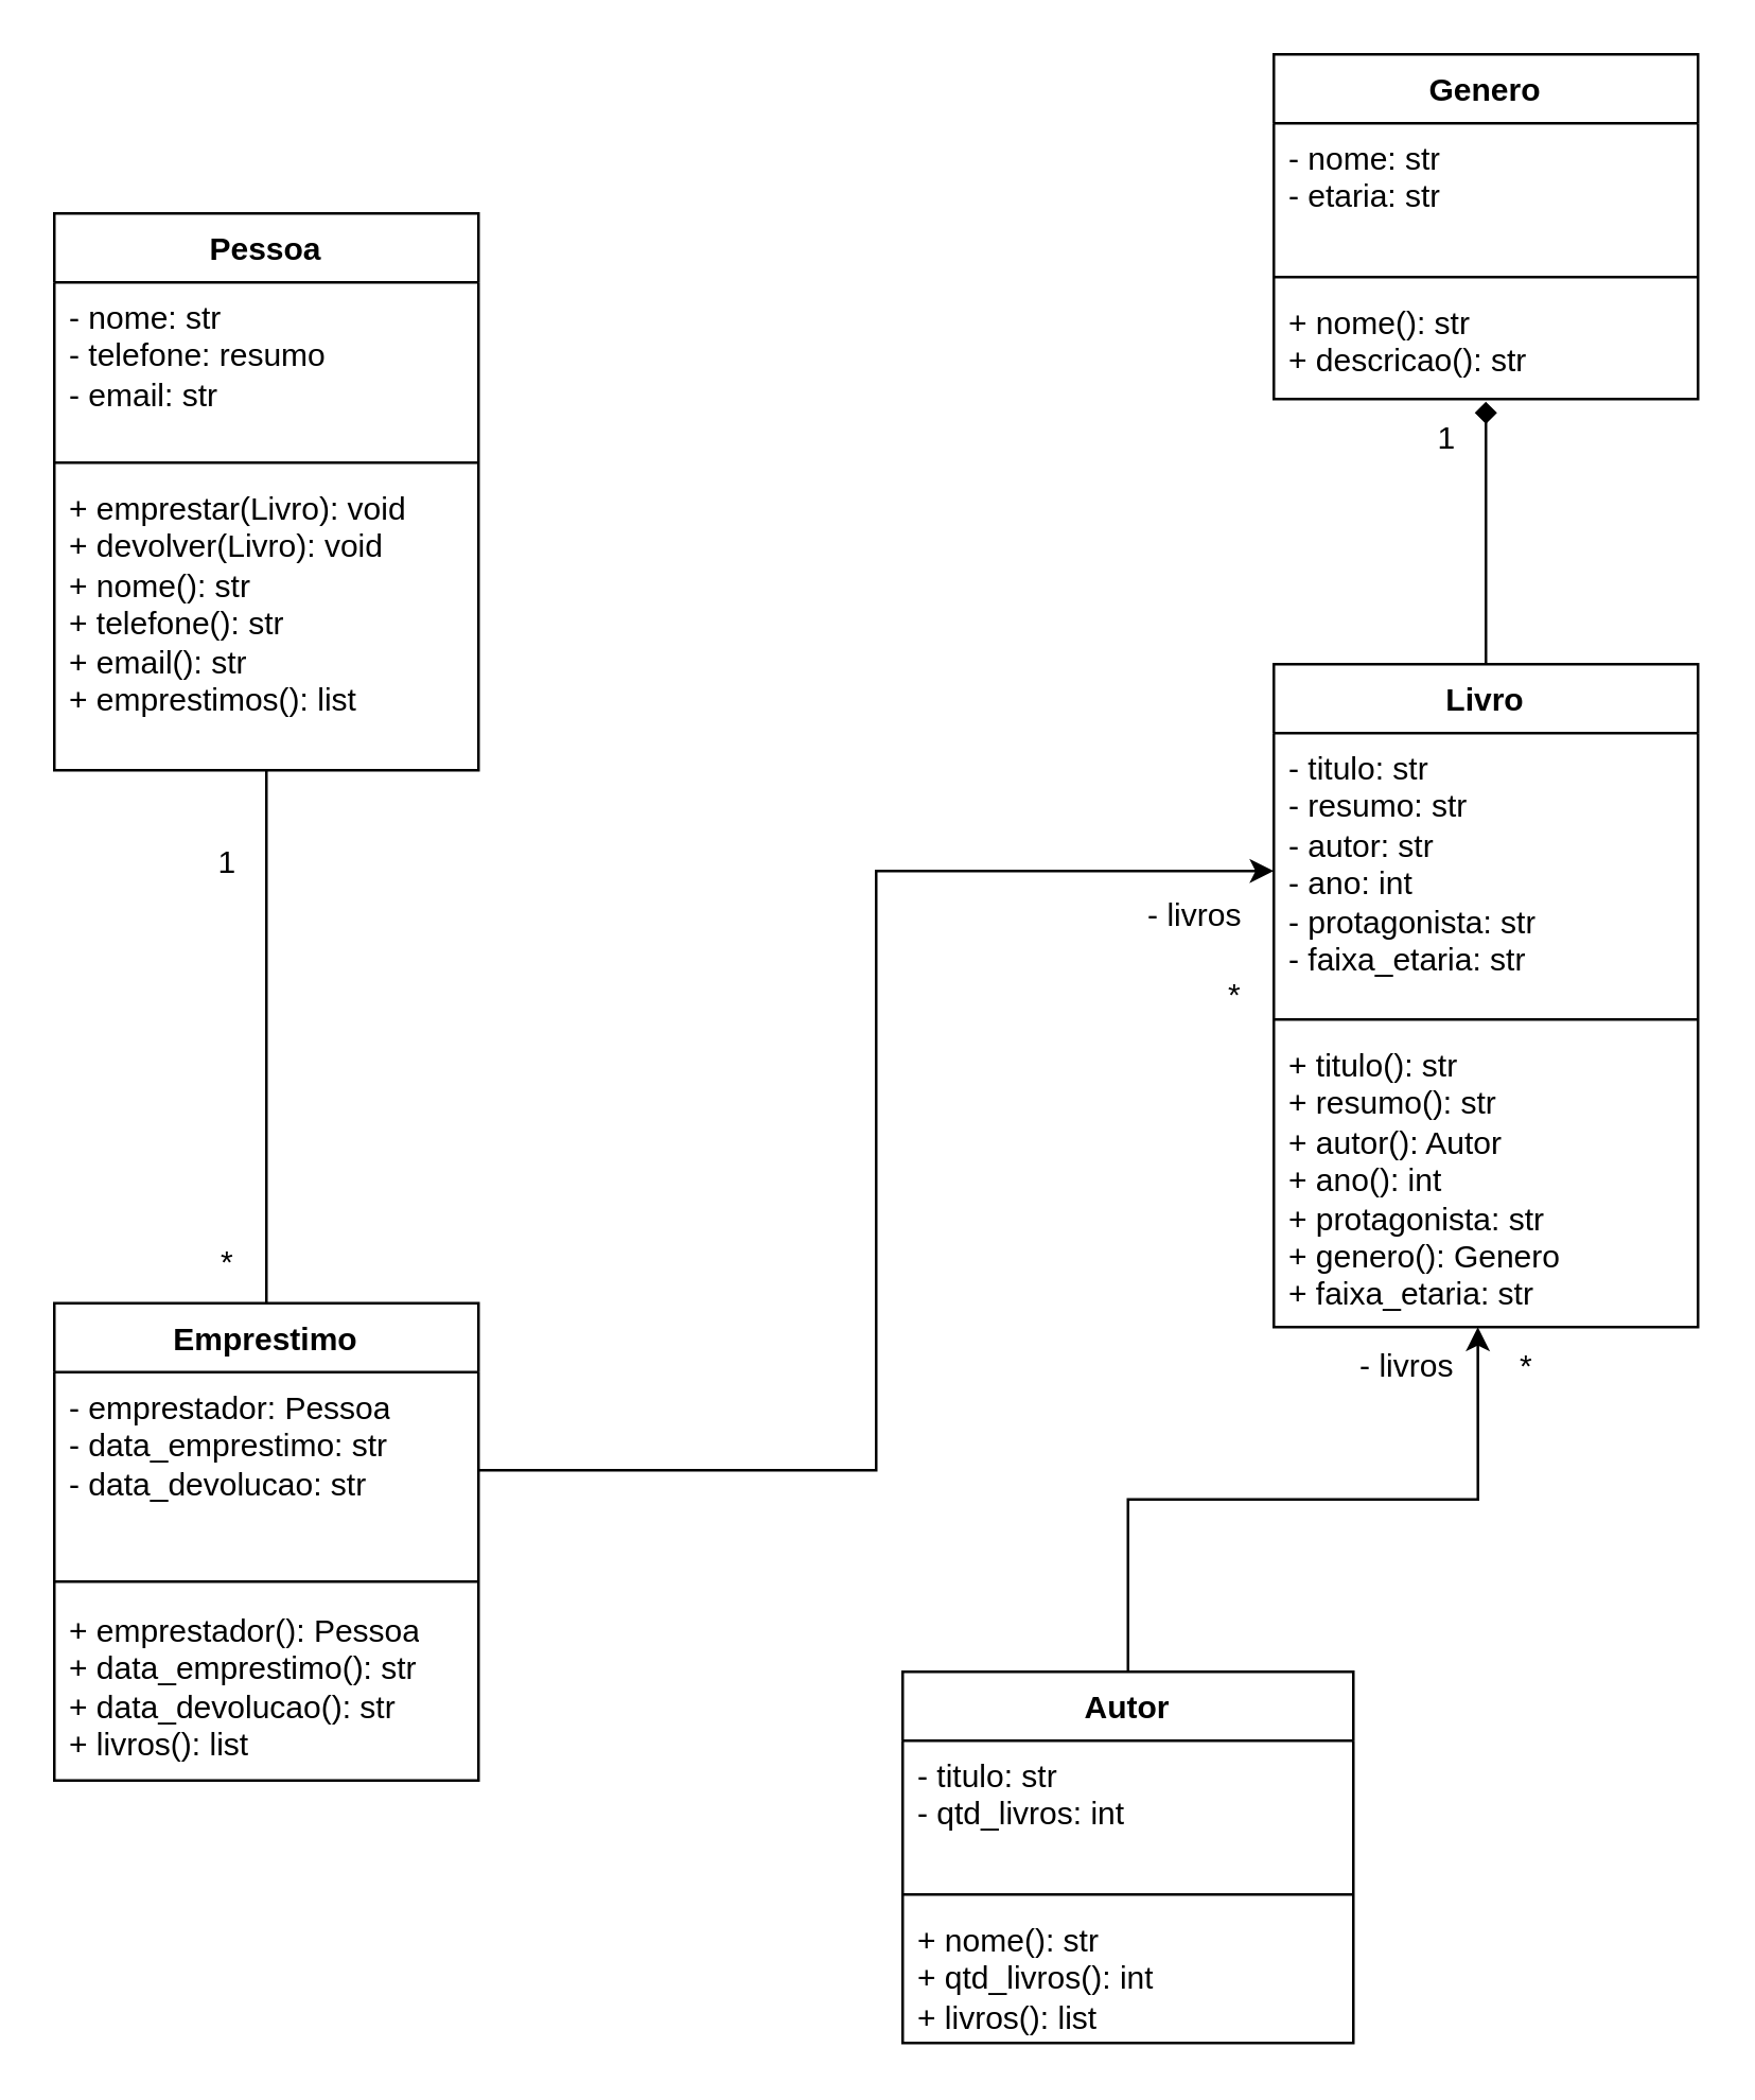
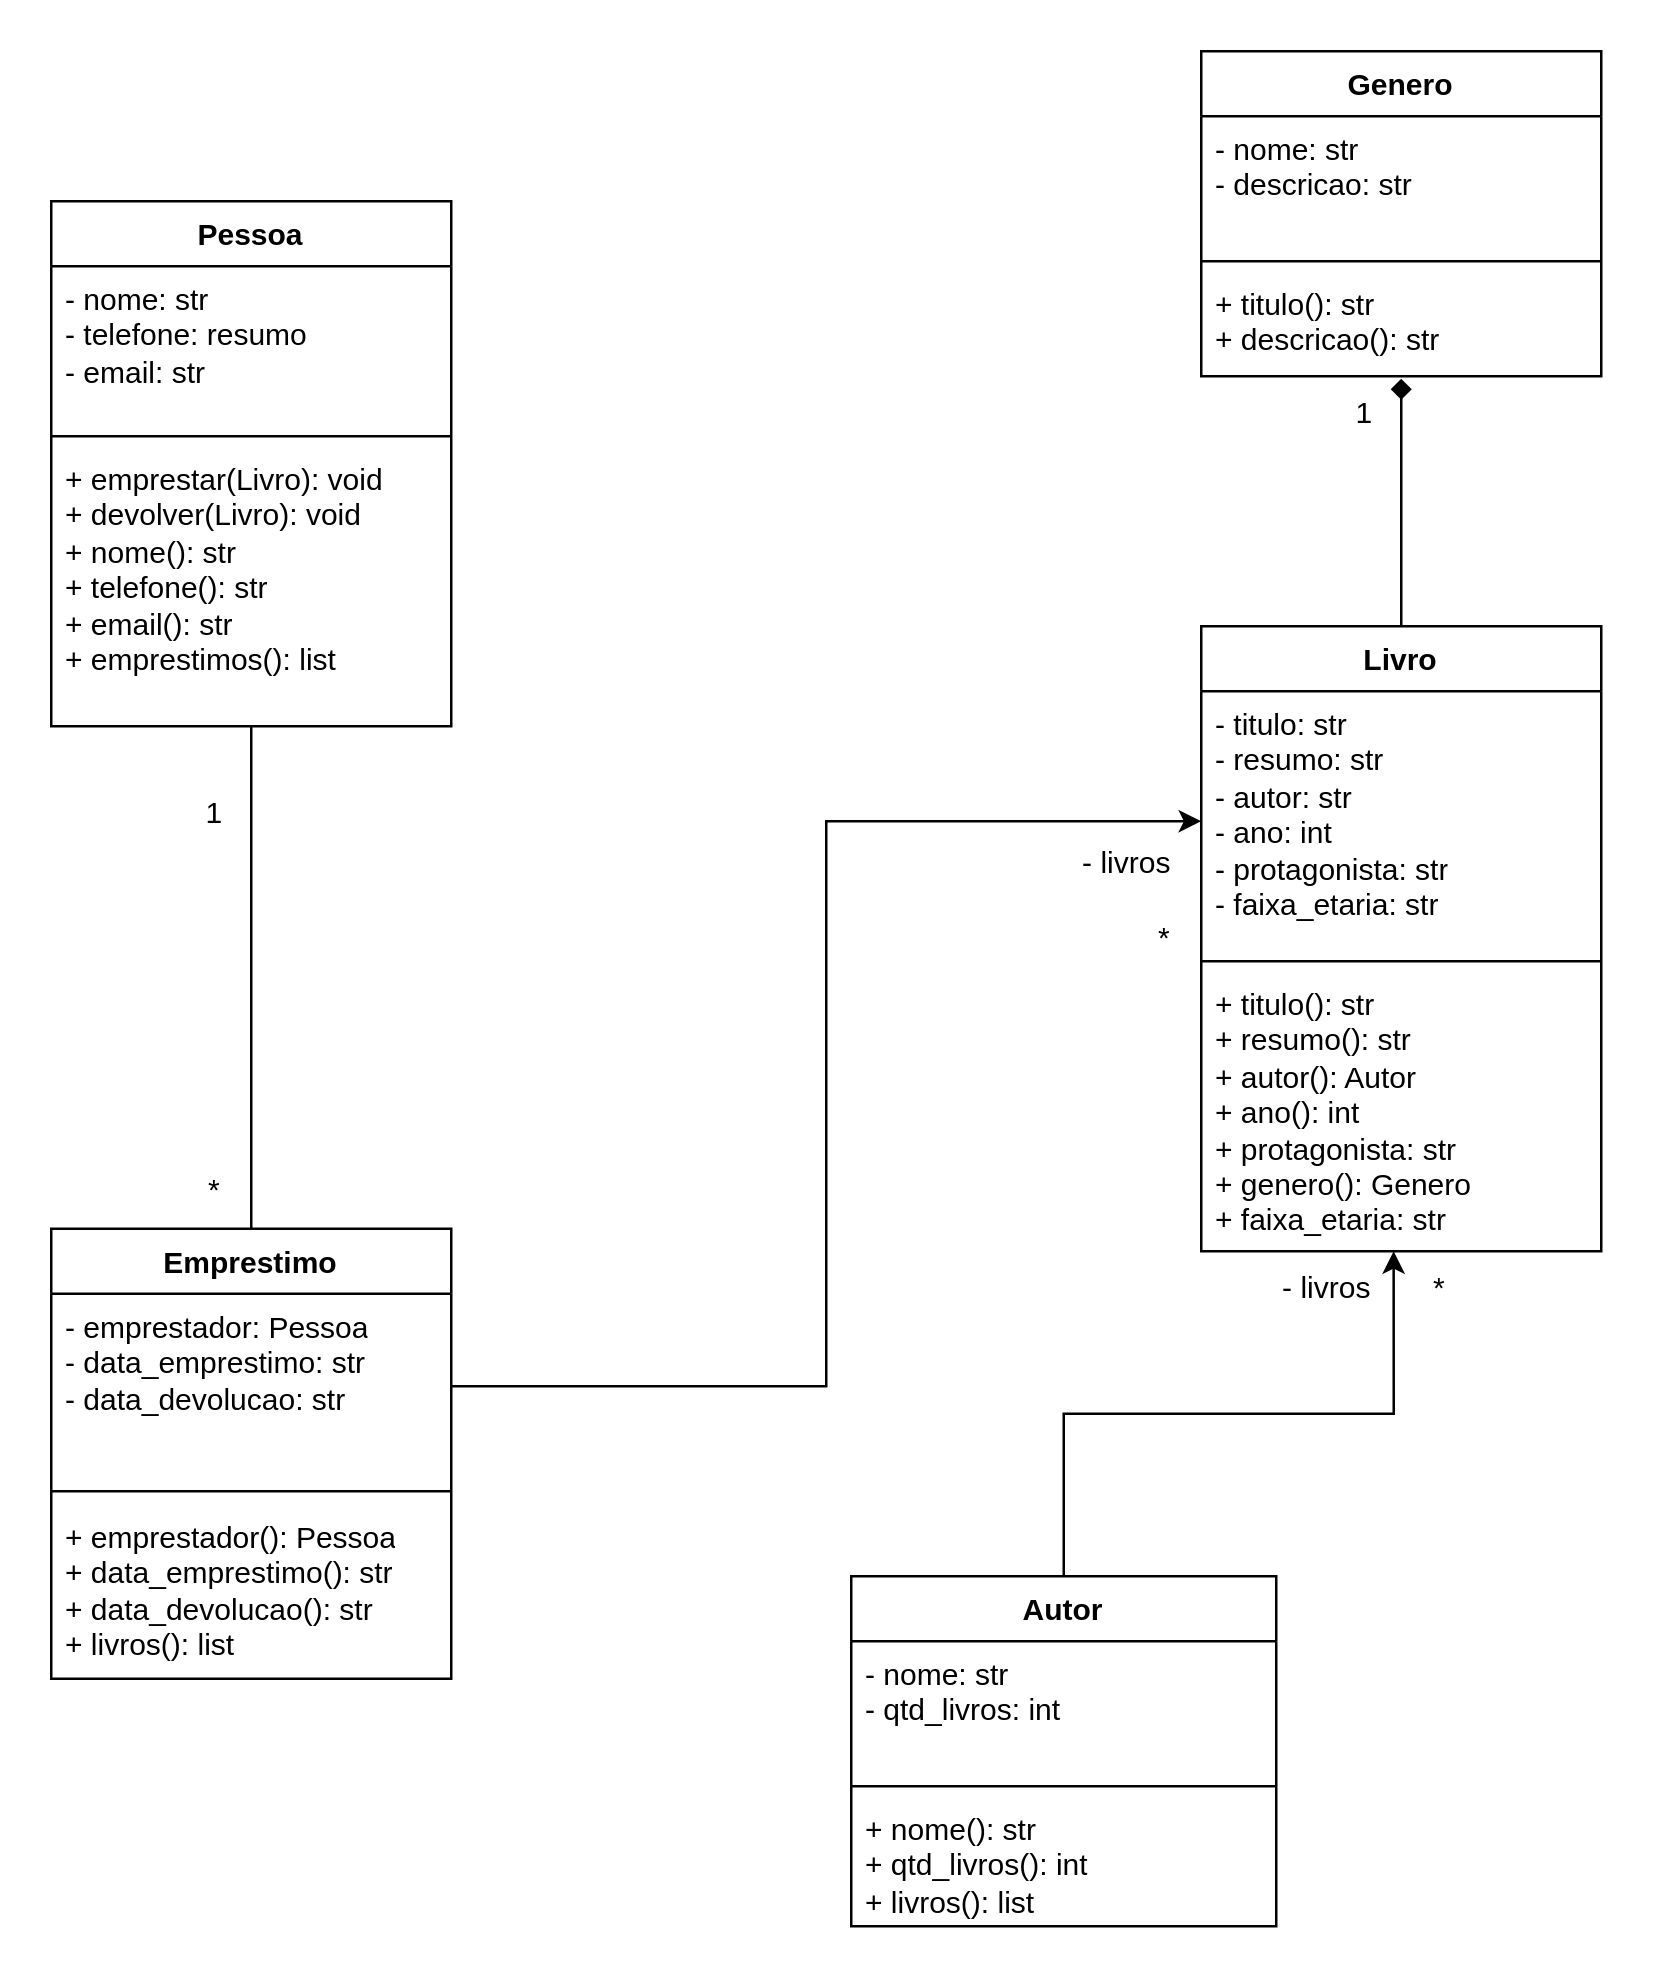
- <mxCell id="20" value="- nome: str&lt;div&gt;- etaria: str&lt;br&gt;&lt;/div&gt;" style="text;strokeColor=none;fillColor=none;align=left;verticalAlign=top;spacingLeft=4;spacingRight=4;overflow=hidden;rotatable=0;points=[[0,0.5],[1,0.5]];portConstraint=eastwest;whiteSpace=wrap;html=1;" parent="19" vertex="1"><mxGeometry y="26" width="160" height="54" as="geometry" /></mxCell>
+ <mxCell id="20" value="- nome: str&lt;div&gt;- descricao: str&lt;br&gt;&lt;/div&gt;" style="text;strokeColor=none;fillColor=none;align=left;verticalAlign=top;spacingLeft=4;spacingRight=4;overflow=hidden;rotatable=0;points=[[0,0.5],[1,0.5]];portConstraint=eastwest;whiteSpace=wrap;html=1;" parent="19" vertex="1"><mxGeometry y="26" width="160" height="54" as="geometry" /></mxCell>
- <mxCell id="22" value="+ nome(): str&lt;div&gt;+ descricao(): str&lt;br&gt;&lt;/div&gt;" style="text;strokeColor=none;fillColor=none;align=left;verticalAlign=top;spacingLeft=4;spacingRight=4;overflow=hidden;rotatable=0;points=[[0,0.5],[1,0.5]];portConstraint=eastwest;whiteSpace=wrap;html=1;" parent="19" vertex="1"><mxGeometry y="88" width="160" height="42" as="geometry" /></mxCell>
+ <mxCell id="22" value="+ titulo(): str&lt;div&gt;+ descricao(): str&lt;br&gt;&lt;/div&gt;" style="text;strokeColor=none;fillColor=none;align=left;verticalAlign=top;spacingLeft=4;spacingRight=4;overflow=hidden;rotatable=0;points=[[0,0.5],[1,0.5]];portConstraint=eastwest;whiteSpace=wrap;html=1;" parent="19" vertex="1"><mxGeometry y="88" width="160" height="42" as="geometry" /></mxCell>
- <mxCell id="16" value="- titulo: str&lt;div&gt;- qtd_livros: int&lt;/div&gt;" style="text;strokeColor=none;fillColor=none;align=left;verticalAlign=top;spacingLeft=4;spacingRight=4;overflow=hidden;rotatable=0;points=[[0,0.5],[1,0.5]];portConstraint=eastwest;whiteSpace=wrap;html=1;" parent="15" vertex="1"><mxGeometry y="26" width="170" height="54" as="geometry" /></mxCell>
+ <mxCell id="16" value="- nome: str&lt;div&gt;- qtd_livros: int&lt;/div&gt;" style="text;strokeColor=none;fillColor=none;align=left;verticalAlign=top;spacingLeft=4;spacingRight=4;overflow=hidden;rotatable=0;points=[[0,0.5],[1,0.5]];portConstraint=eastwest;whiteSpace=wrap;html=1;" parent="15" vertex="1"><mxGeometry y="26" width="170" height="54" as="geometry" /></mxCell>
